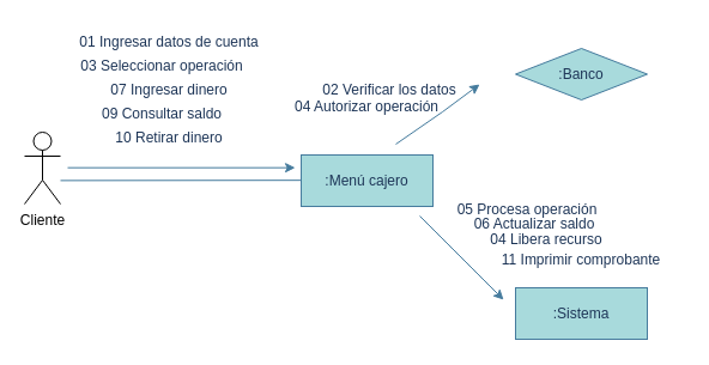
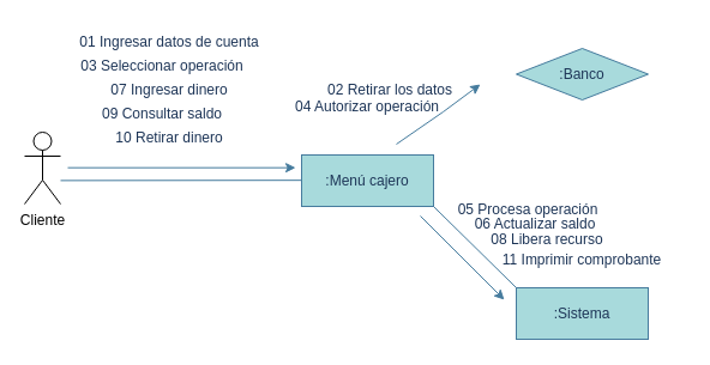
- <mxCell id="11" value="02 Verificar los datos" style="text;html=1;align=center;verticalAlign=middle;whiteSpace=wrap;rounded=0;labelBackgroundColor=none;fontColor=#1D3557;" parent="1" vertex="1"><mxGeometry x="240" y="60" width="170" height="30" as="geometry" /></mxCell>
+ <mxCell id="11" value="02 Retirar los datos" style="text;html=1;align=center;verticalAlign=middle;whiteSpace=wrap;rounded=0;labelBackgroundColor=none;fontColor=#1D3557;" parent="1" vertex="1"><mxGeometry x="240" y="60" width="170" height="30" as="geometry" /></mxCell>
- <mxCell id="20" value="04 Libera recurso" style="text;html=1;align=center;verticalAlign=middle;whiteSpace=wrap;rounded=0;labelBackgroundColor=none;fontColor=#1D3557;" parent="1" vertex="1"><mxGeometry x="371" y="185" width="170" height="30" as="geometry" /></mxCell>
+ <mxCell id="20" value="08 Libera recurso" style="text;html=1;align=center;verticalAlign=middle;whiteSpace=wrap;rounded=0;labelBackgroundColor=none;fontColor=#1D3557;" parent="1" vertex="1"><mxGeometry x="371" y="185" width="170" height="30" as="geometry" /></mxCell>
+ <mxCell id="17" value="" style="endArrow=none;html=1;rounded=0;entryX=0;entryY=0;entryDx=0;entryDy=0;exitX=1;exitY=1;exitDx=0;exitDy=0;labelBackgroundColor=none;strokeColor=#457B9D;fontColor=default;" parent="1" source="3" target="14" edge="1"><mxGeometry width="50" height="50" relative="1" as="geometry"><mxPoint x="300" y="150" as="sourcePoint" /><mxPoint x="350" y="100" as="targetPoint" /></mxGeometry></mxCell>
